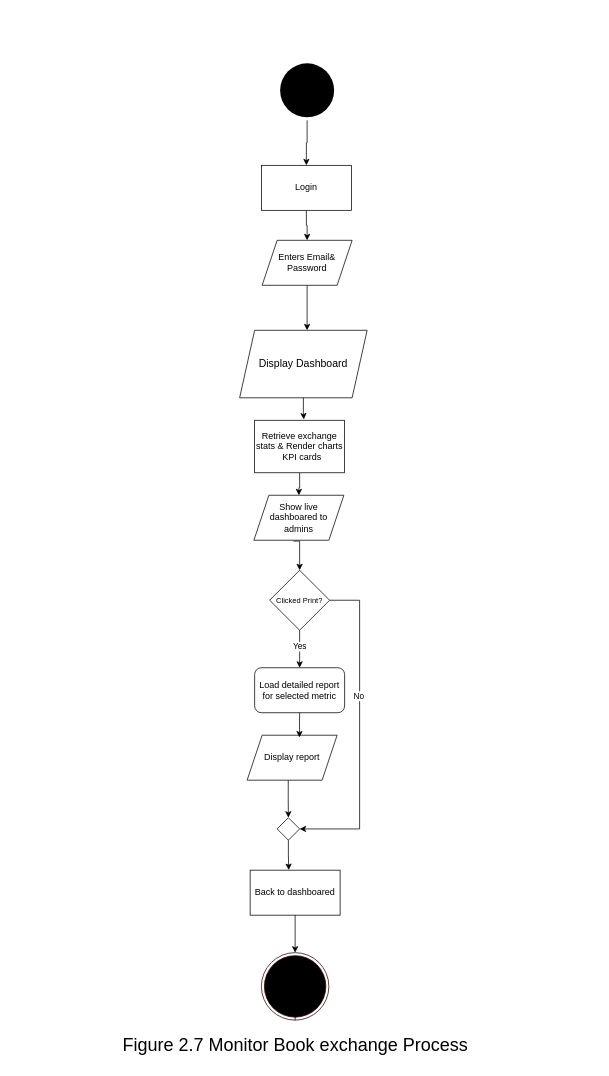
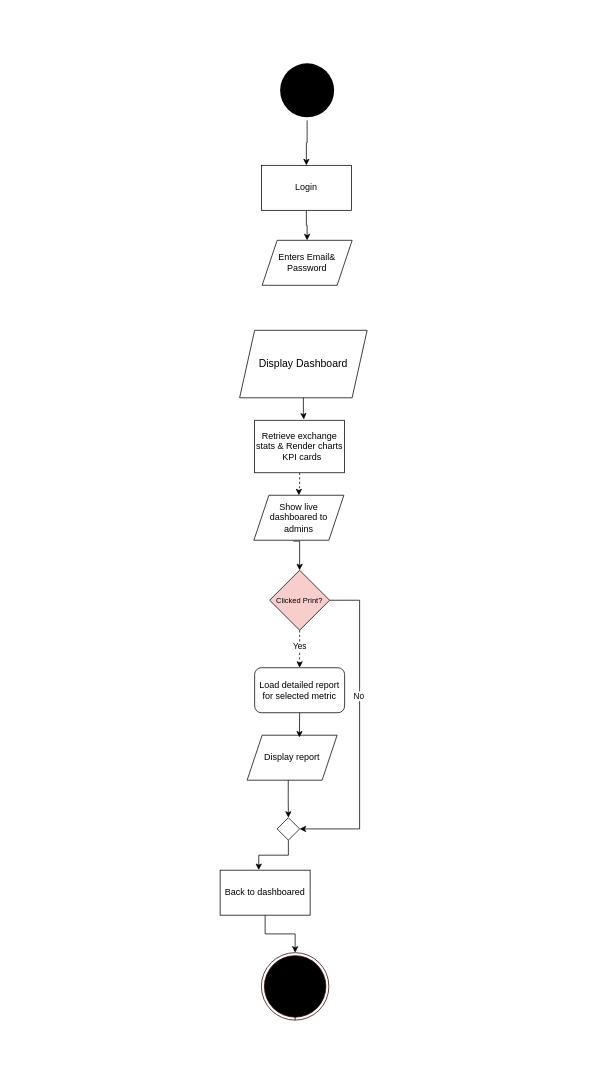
- <mxCell id="29" style="edgeStyle=orthogonalEdgeStyle;rounded=0;orthogonalLoop=1;jettySize=auto;html=1;entryX=0.529;entryY=0;entryDx=0;entryDy=0;entryPerimeter=0;" edge="1" parent="1" source="28" target="18"><mxGeometry relative="1" as="geometry" /></mxCell>
- <mxCell id="2" style="edgeStyle=orthogonalEdgeStyle;rounded=0;orthogonalLoop=1;jettySize=auto;html=1;entryX=0.5;entryY=0;entryDx=0;entryDy=0;" parent="1" source="3" target="5" edge="1"><mxGeometry relative="1" as="geometry" /></mxCell>
+ <mxCell id="2" style="edgeStyle=orthogonalEdgeStyle;rounded=0;orthogonalLoop=1;jettySize=auto;html=1;entryX=0.5;entryY=0;entryDx=0;entryDy=0;dashed=1;" parent="1" source="3" target="5" edge="1"><mxGeometry relative="1" as="geometry" /></mxCell>
- <mxCell id="10" value="&lt;font style=&quot;font-size: 10px;&quot;&gt;Clicked Print?&lt;/font&gt;" style="rhombus;whiteSpace=wrap;html=1;" parent="1" vertex="1"><mxGeometry x="359" y="760" width="80" height="80" as="geometry" /></mxCell>
+ <mxCell id="10" value="&lt;font style=&quot;font-size: 10px;&quot;&gt;Clicked Print?&lt;/font&gt;" style="rhombus;whiteSpace=wrap;html=1;fillColor=#f8cecc;" parent="1" vertex="1"><mxGeometry x="359" y="760" width="80" height="80" as="geometry" /></mxCell>
- <mxCell id="6" style="edgeStyle=orthogonalEdgeStyle;rounded=0;orthogonalLoop=1;jettySize=auto;html=1;exitX=0.5;exitY=1;exitDx=0;exitDy=0;entryX=0.5;entryY=0;entryDx=0;entryDy=0;" parent="1" source="10" target="11" edge="1"><mxGeometry relative="1" as="geometry" /></mxCell>
+ <mxCell id="6" style="edgeStyle=orthogonalEdgeStyle;rounded=0;orthogonalLoop=1;jettySize=auto;html=1;exitX=0.5;exitY=1;exitDx=0;exitDy=0;entryX=0.5;entryY=0;entryDx=0;entryDy=0;dashed=1;" parent="1" source="10" target="11" edge="1"><mxGeometry relative="1" as="geometry" /></mxCell>
- <mxCell id="16" value="Back to dashboared" style="rounded=0;whiteSpace=wrap;html=1;" parent="1" vertex="1"><mxGeometry x="333" y="1160" width="120" height="60" as="geometry" /></mxCell>
+ <mxCell id="16" value="Back to dashboared" style="rounded=0;whiteSpace=wrap;html=1;" parent="1" vertex="1"><mxGeometry x="293" y="1160" width="120" height="60" as="geometry" /></mxCell>
- <mxCell id="32" value="&lt;font style=&quot;font-size: 24px;&quot;&gt;Figure 2.7 Monitor Book exchange Process&lt;/font&gt;" style="text;html=1;align=center;verticalAlign=middle;resizable=0;points=[];autosize=1;strokeColor=none;fillColor=none;" vertex="1" parent="1"><mxGeometry x="153" y="1373" width="480" height="40" as="geometry" /></mxCell>
